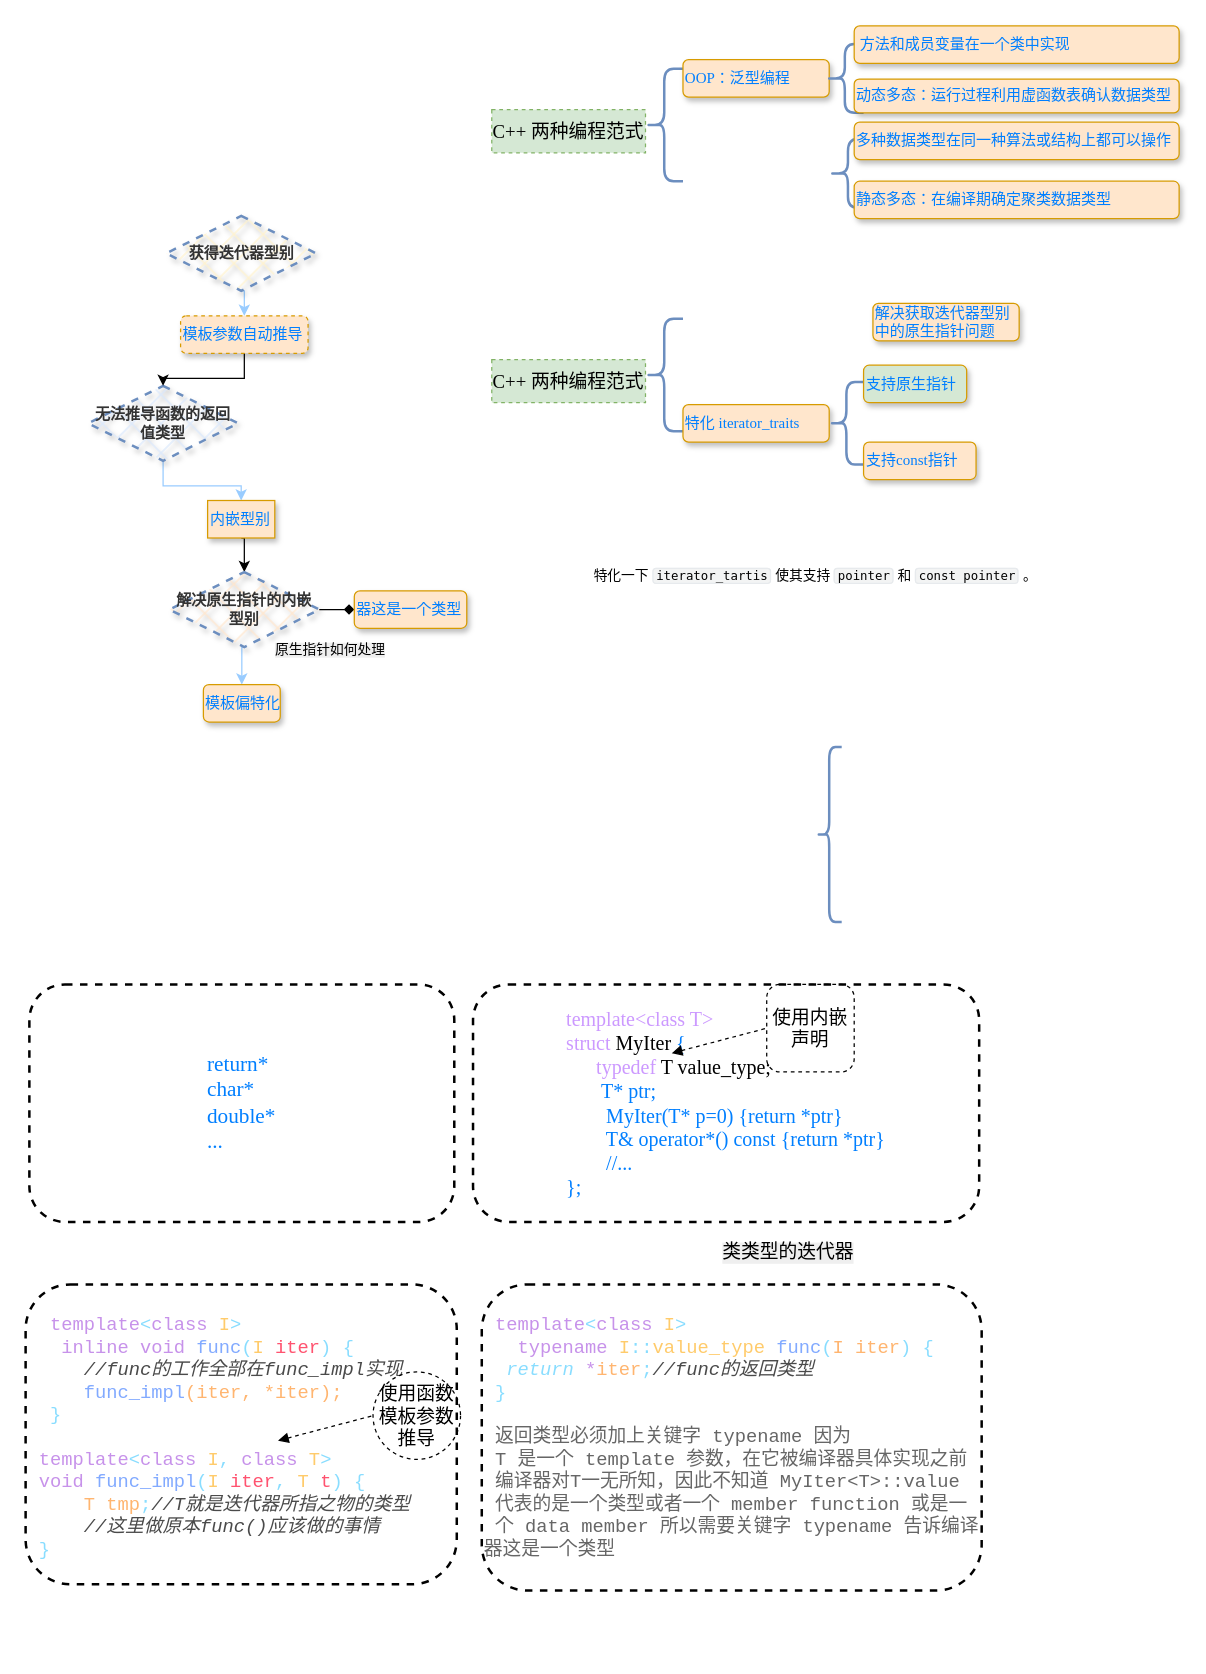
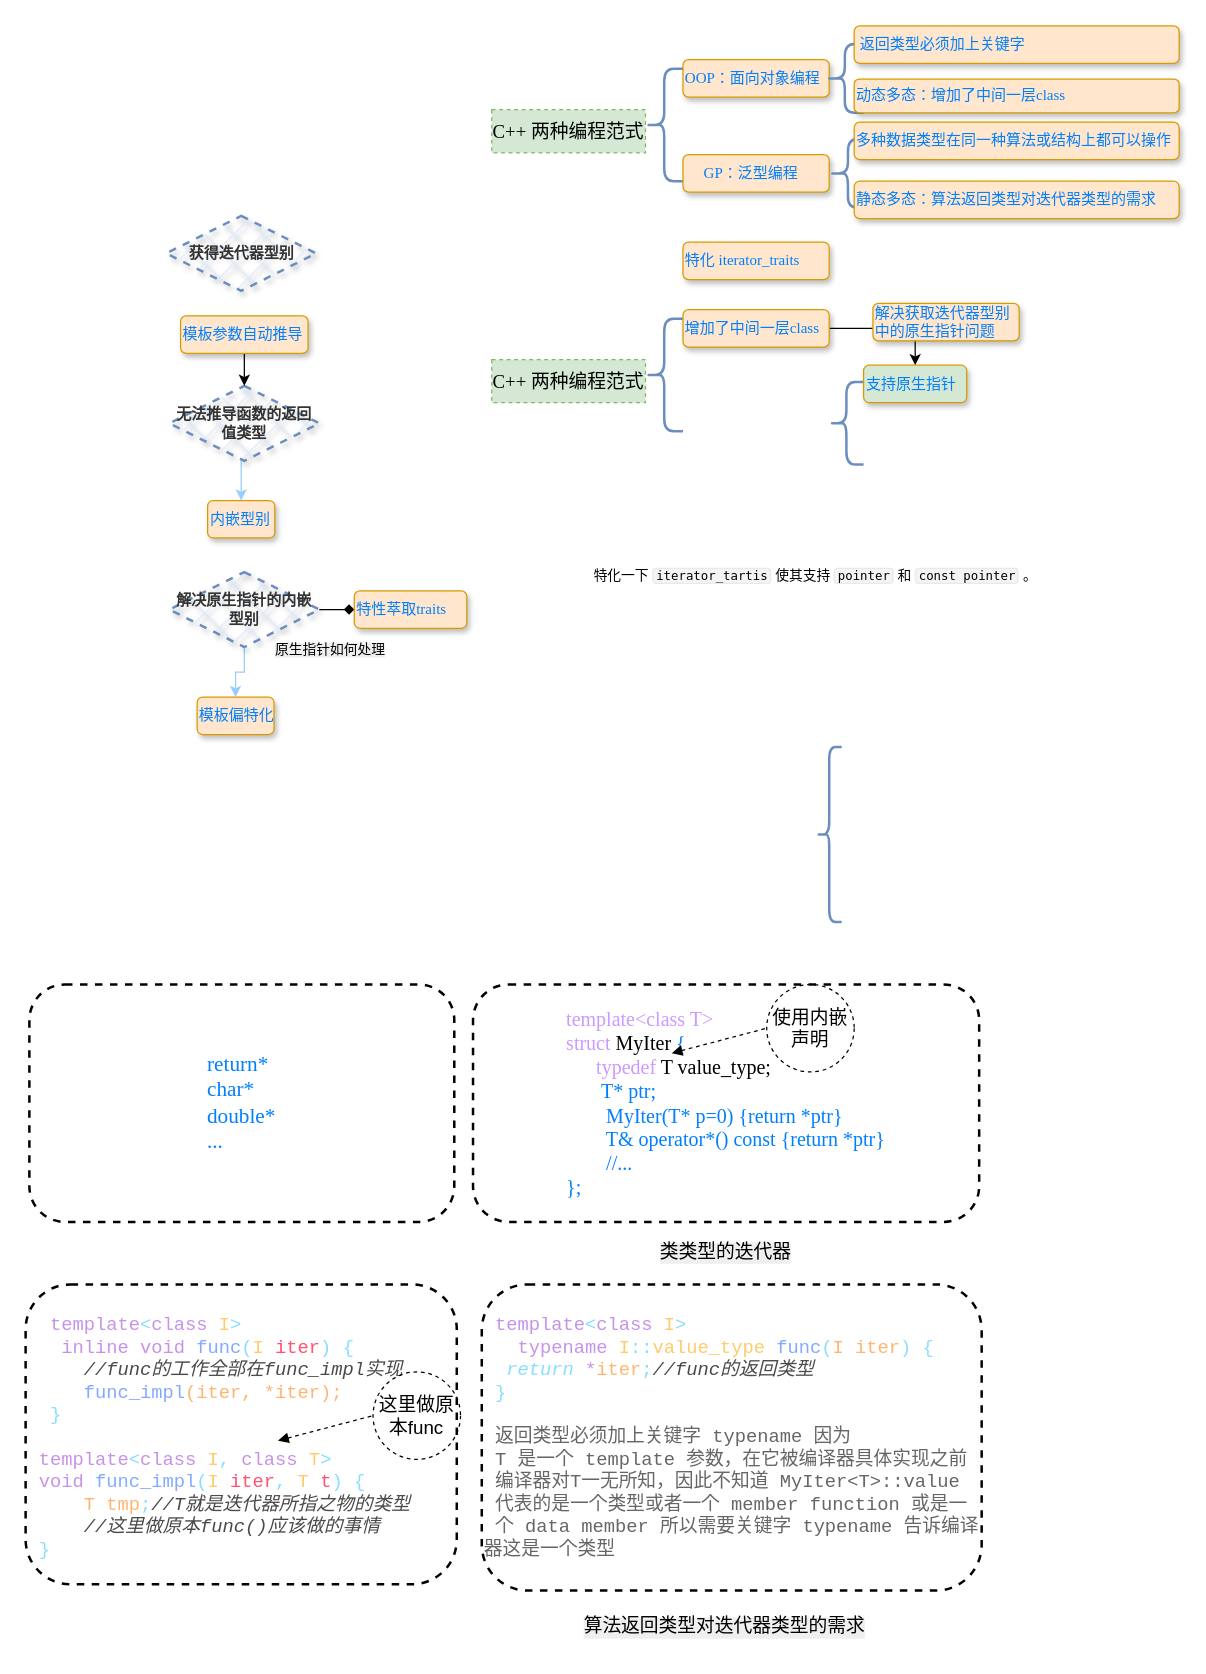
- <mxCell id="45" value="&lt;font color=&quot;#007fff&quot; face=&quot;Comic Sans MS&quot; style=&quot;font-size: 12px&quot;&gt;&amp;nbsp;方法和成员变量在一个类中实现&lt;br style=&quot;font-size: 12px&quot;&gt;&lt;/font&gt;" style="rounded=1;whiteSpace=wrap;html=1;labelBackgroundColor=none;fontSize=12;fillColor=#ffe6cc;strokeColor=#d79b00;align=left;shadow=1;sketch=0;glass=0;" vertex="1" parent="1"><mxGeometry x="683" y="20" width="260" height="30" as="geometry" /></mxCell>
+ <mxCell id="45" value="&lt;font color=&quot;#007fff&quot; face=&quot;Comic Sans MS&quot; style=&quot;font-size: 12px&quot;&gt;&amp;nbsp;返回类型必须加上关键字&lt;br style=&quot;font-size: 12px&quot;&gt;&lt;/font&gt;" style="rounded=1;whiteSpace=wrap;html=1;labelBackgroundColor=none;fontSize=12;fillColor=#ffe6cc;strokeColor=#d79b00;align=left;shadow=1;sketch=0;glass=0;" vertex="1" parent="1"><mxGeometry x="683" y="20" width="260" height="30" as="geometry" /></mxCell>
- <mxCell id="39" value="&lt;font color=&quot;#007fff&quot; face=&quot;Comic Sans MS&quot; style=&quot;font-size: 12px&quot;&gt;OOP：泛型编程&lt;br style=&quot;font-size: 12px&quot;&gt;&lt;/font&gt;" style="rounded=1;whiteSpace=wrap;html=1;labelBackgroundColor=none;fontSize=12;fillColor=#ffe6cc;strokeColor=#d79b00;align=left;shadow=1;sketch=0;glass=0;" vertex="1" parent="1"><mxGeometry x="546" y="47" width="117" height="30" as="geometry" /></mxCell>
+ <mxCell id="39" value="&lt;font color=&quot;#007fff&quot; face=&quot;Comic Sans MS&quot; style=&quot;font-size: 12px&quot;&gt;OOP：面向对象编程&lt;br style=&quot;font-size: 12px&quot;&gt;&lt;/font&gt;" style="rounded=1;whiteSpace=wrap;html=1;labelBackgroundColor=none;fontSize=12;fillColor=#ffe6cc;strokeColor=#d79b00;align=left;shadow=1;sketch=0;glass=0;" vertex="1" parent="1"><mxGeometry x="546" y="47" width="117" height="30" as="geometry" /></mxCell>
- <mxCell id="46" value="&lt;font color=&quot;#007fff&quot; face=&quot;Comic Sans MS&quot; style=&quot;font-size: 12px&quot;&gt;动态多态：运行过程利用虚函数表确认数据类型&lt;br style=&quot;font-size: 12px&quot;&gt;&lt;/font&gt;" style="rounded=1;whiteSpace=wrap;html=1;labelBackgroundColor=none;fontSize=12;fillColor=#ffe6cc;strokeColor=#d79b00;align=left;shadow=1;sketch=0;glass=0;" vertex="1" parent="1"><mxGeometry x="683" y="62.5" width="260" height="27" as="geometry" /></mxCell>
+ <mxCell id="46" value="&lt;font color=&quot;#007fff&quot; face=&quot;Comic Sans MS&quot; style=&quot;font-size: 12px&quot;&gt;动态多态：增加了中间一层class&lt;br style=&quot;font-size: 12px&quot;&gt;&lt;/font&gt;" style="rounded=1;whiteSpace=wrap;html=1;labelBackgroundColor=none;fontSize=12;fillColor=#ffe6cc;strokeColor=#d79b00;align=left;shadow=1;sketch=0;glass=0;" vertex="1" parent="1"><mxGeometry x="683" y="62.5" width="260" height="27" as="geometry" /></mxCell>
+ <mxCell id="40" value="&lt;font color=&quot;#007fff&quot; face=&quot;Comic Sans MS&quot; style=&quot;font-size: 12px&quot;&gt;&amp;nbsp; &amp;nbsp; &amp;nbsp;GP：泛型编程&lt;br style=&quot;font-size: 12px&quot;&gt;&lt;/font&gt;" style="rounded=1;whiteSpace=wrap;html=1;labelBackgroundColor=none;fontSize=12;fillColor=#ffe6cc;strokeColor=#d79b00;align=left;shadow=1;sketch=0;glass=0;" vertex="1" parent="1"><mxGeometry x="546" y="123" width="117" height="30" as="geometry" /></mxCell>
- <mxCell id="43" value="&lt;font color=&quot;#007fff&quot; face=&quot;Comic Sans MS&quot; style=&quot;font-size: 12px&quot;&gt;静态多态：在编译期确定聚类数据类型&lt;br style=&quot;font-size: 12px&quot;&gt;&lt;/font&gt;" style="rounded=1;whiteSpace=wrap;html=1;labelBackgroundColor=none;fontSize=12;fillColor=#ffe6cc;strokeColor=#d79b00;align=left;shadow=1;sketch=0;glass=0;" vertex="1" parent="1"><mxGeometry x="683" y="144.25" width="260" height="30" as="geometry" /></mxCell>
+ <mxCell id="43" value="&lt;font color=&quot;#007fff&quot; face=&quot;Comic Sans MS&quot; style=&quot;font-size: 12px&quot;&gt;静态多态：算法返回类型对迭代器类型的需求&lt;br style=&quot;font-size: 12px&quot;&gt;&lt;/font&gt;" style="rounded=1;whiteSpace=wrap;html=1;labelBackgroundColor=none;fontSize=12;fillColor=#ffe6cc;strokeColor=#d79b00;align=left;shadow=1;sketch=0;glass=0;" vertex="1" parent="1"><mxGeometry x="683" y="144.25" width="260" height="30" as="geometry" /></mxCell>
- <mxCell id="20" value="&lt;strong style=&quot;box-sizing: border-box; color: rgb(51, 51, 51); font-size: 12px;&quot;&gt;&lt;span class=&quot;md-plain&quot; style=&quot;box-sizing: border-box; font-size: 12px;&quot;&gt;&lt;font face=&quot;Comic Sans MS&quot; style=&quot;font-size: 12px;&quot;&gt;获得迭代器型别&lt;br style=&quot;font-size: 12px;&quot;&gt;&lt;/font&gt;&lt;/span&gt;&lt;/strong&gt;" style="rhombus;whiteSpace=wrap;html=1;strokeWidth=2;fillWeight=-1;hachureGap=8;fillStyle=cross-hatch;sketch=0;shadow=1;glass=0;fillColor=#fff2cc;dashed=1;strokeColor=#6c8ebf;fontSize=12;" parent="1" vertex="1"><mxGeometry x="132.5" y="172" width="120" height="60" as="geometry" /></mxCell>
+ <mxCell id="20" value="&lt;strong style=&quot;box-sizing: border-box; color: rgb(51, 51, 51); font-size: 12px;&quot;&gt;&lt;span class=&quot;md-plain&quot; style=&quot;box-sizing: border-box; font-size: 12px;&quot;&gt;&lt;font face=&quot;Comic Sans MS&quot; style=&quot;font-size: 12px;&quot;&gt;获得迭代器型别&lt;br style=&quot;font-size: 12px;&quot;&gt;&lt;/font&gt;&lt;/span&gt;&lt;/strong&gt;" style="rhombus;whiteSpace=wrap;html=1;strokeWidth=2;fillWeight=-1;hachureGap=8;fillStyle=cross-hatch;sketch=0;shadow=1;glass=0;fillColor=#dae8fc;dashed=1;strokeColor=#6c8ebf;fontSize=12;" parent="1" vertex="1"><mxGeometry x="132.5" y="172" width="120" height="60" as="geometry" /></mxCell>
- <mxCell id="19" style="edgeStyle=orthogonalEdgeStyle;rounded=0;orthogonalLoop=1;jettySize=auto;html=1;exitX=0.5;exitY=1;exitDx=0;exitDy=0;strokeColor=#99CCFF;entryX=0.5;entryY=0;entryDx=0;entryDy=0;" parent="1" source="20" target="22" edge="1"><mxGeometry relative="1" as="geometry"><mxPoint x="192.5" y="272" as="targetPoint" /></mxGeometry></mxCell>
+ <mxCell id="30" value="&lt;font color=&quot;#007fff&quot; face=&quot;Comic Sans MS&quot; style=&quot;font-size: 12px&quot;&gt;增加了中间一层class&lt;br style=&quot;font-size: 12px&quot;&gt;&lt;/font&gt;" style="rounded=1;whiteSpace=wrap;html=1;labelBackgroundColor=none;fontSize=12;fillColor=#ffe6cc;strokeColor=#d79b00;align=left;shadow=1;sketch=0;glass=0;" parent="1" vertex="1"><mxGeometry x="546" y="247" width="117" height="30" as="geometry" /></mxCell>
+ <mxCell id="29" value="" style="edgeStyle=orthogonalEdgeStyle;rounded=0;orthogonalLoop=1;jettySize=auto;html=1;fontSize=11;" parent="1" source="30" target="35" edge="1"><mxGeometry relative="1" as="geometry" /></mxCell>
- <mxCell id="22" value="&lt;font color=&quot;#007fff&quot; face=&quot;Comic Sans MS&quot; style=&quot;font-size: 12px;&quot;&gt;模板参数自动推导&lt;br style=&quot;font-size: 12px;&quot;&gt;&lt;/font&gt;" style="rounded=1;whiteSpace=wrap;html=1;labelBackgroundColor=none;fontSize=12;fillColor=#ffe6cc;strokeColor=#d79b00;align=left;shadow=1;sketch=0;glass=0;dashed=1;" parent="1" vertex="1"><mxGeometry x="144" y="252" width="102" height="30" as="geometry" /></mxCell>
+ <mxCell id="22" value="&lt;font color=&quot;#007fff&quot; face=&quot;Comic Sans MS&quot; style=&quot;font-size: 12px;&quot;&gt;模板参数自动推导&lt;br style=&quot;font-size: 12px;&quot;&gt;&lt;/font&gt;" style="rounded=1;whiteSpace=wrap;html=1;labelBackgroundColor=none;fontSize=12;fillColor=#ffe6cc;strokeColor=#d79b00;align=left;shadow=1;sketch=0;glass=0;" parent="1" vertex="1"><mxGeometry x="144" y="252" width="102" height="30" as="geometry" /></mxCell>
- <mxCell id="3" value="&lt;strong style=&quot;box-sizing: border-box; color: rgb(51, 51, 51); font-size: 12px;&quot;&gt;&lt;span class=&quot;md-plain&quot; style=&quot;box-sizing: border-box; font-size: 12px;&quot;&gt;&lt;font face=&quot;Comic Sans MS&quot; style=&quot;font-size: 12px;&quot;&gt;无法推导函数的返回值类型&lt;/font&gt;&lt;/span&gt;&lt;/strong&gt;" style="rhombus;whiteSpace=wrap;html=1;strokeWidth=2;fillWeight=-1;hachureGap=8;fillStyle=cross-hatch;sketch=0;shadow=1;glass=0;fillColor=#dae8fc;dashed=1;strokeColor=#6c8ebf;fontSize=12;" parent="1" vertex="1"><mxGeometry x="70" y="308" width="120" height="60" as="geometry" /></mxCell>
+ <mxCell id="3" value="&lt;strong style=&quot;box-sizing: border-box; color: rgb(51, 51, 51); font-size: 12px;&quot;&gt;&lt;span class=&quot;md-plain&quot; style=&quot;box-sizing: border-box; font-size: 12px;&quot;&gt;&lt;font face=&quot;Comic Sans MS&quot; style=&quot;font-size: 12px;&quot;&gt;无法推导函数的返回值类型&lt;/font&gt;&lt;/span&gt;&lt;/strong&gt;" style="rhombus;whiteSpace=wrap;html=1;strokeWidth=2;fillWeight=-1;hachureGap=8;fillStyle=cross-hatch;sketch=0;shadow=1;glass=0;fillColor=#dae8fc;dashed=1;strokeColor=#6c8ebf;fontSize=12;" parent="1" vertex="1"><mxGeometry x="135" y="308" width="120" height="60" as="geometry" /></mxCell>
- <mxCell id="33" value="&lt;font color=&quot;#007fff&quot; face=&quot;Comic Sans MS&quot; style=&quot;font-size: 12px&quot;&gt;特化 iterator_traits&lt;br style=&quot;font-size: 12px&quot;&gt;&lt;/font&gt;" style="rounded=1;whiteSpace=wrap;html=1;labelBackgroundColor=none;fontSize=12;fillColor=#ffe6cc;strokeColor=#d79b00;align=left;shadow=1;sketch=0;glass=0;" parent="1" vertex="1"><mxGeometry x="546" y="323" width="117" height="30" as="geometry" /></mxCell>
+ <mxCell id="33" value="&lt;font color=&quot;#007fff&quot; face=&quot;Comic Sans MS&quot; style=&quot;font-size: 12px&quot;&gt;特化 iterator_traits&lt;br style=&quot;font-size: 12px&quot;&gt;&lt;/font&gt;" style="rounded=1;whiteSpace=wrap;html=1;labelBackgroundColor=none;fontSize=12;fillColor=#ffe6cc;strokeColor=#d79b00;align=left;shadow=1;sketch=0;glass=0;" parent="1" vertex="1"><mxGeometry x="546" y="193" width="117" height="30" as="geometry" /></mxCell>
- <mxCell id="36" value="&lt;font color=&quot;#007fff&quot; face=&quot;Comic Sans MS&quot; style=&quot;font-size: 12px&quot;&gt;支持const指针&lt;br style=&quot;font-size: 12px&quot;&gt;&lt;/font&gt;" style="rounded=1;whiteSpace=wrap;html=1;labelBackgroundColor=none;fontSize=12;fillColor=#ffe6cc;strokeColor=#d79b00;align=left;shadow=1;sketch=0;glass=0;" parent="1" vertex="1"><mxGeometry x="690.5" y="353" width="90" height="30" as="geometry" /></mxCell>
- <mxCell id="6" value="&lt;font color=&quot;#007fff&quot; face=&quot;Comic Sans MS&quot; style=&quot;font-size: 12px;&quot;&gt;内嵌型别&lt;br style=&quot;font-size: 12px;&quot;&gt;&lt;/font&gt;" style="whiteSpace=wrap;html=1;labelBackgroundColor=none;fontSize=12;fillColor=#ffe6cc;strokeColor=#d79b00;align=left;shadow=1;sketch=0;glass=0;rounded=0;" parent="1" vertex="1"><mxGeometry x="165.63" y="399.75" width="53.75" height="30" as="geometry" /></mxCell>
+ <mxCell id="6" value="&lt;font color=&quot;#007fff&quot; face=&quot;Comic Sans MS&quot; style=&quot;font-size: 12px;&quot;&gt;内嵌型别&lt;br style=&quot;font-size: 12px;&quot;&gt;&lt;/font&gt;" style="rounded=1;whiteSpace=wrap;html=1;labelBackgroundColor=none;fontSize=12;fillColor=#ffe6cc;strokeColor=#d79b00;align=left;shadow=1;sketch=0;glass=0;" parent="1" vertex="1"><mxGeometry x="165.63" y="399.75" width="53.75" height="30" as="geometry" /></mxCell>
- <mxCell id="5" style="edgeStyle=orthogonalEdgeStyle;rounded=0;orthogonalLoop=1;jettySize=auto;html=1;exitX=0.5;exitY=1;exitDx=0;exitDy=0;entryX=0.5;entryY=0;entryDx=0;entryDy=0;fontSize=14;" parent="1" source="6" target="25" edge="1"><mxGeometry relative="1" as="geometry" /></mxCell>
- <mxCell id="25" value="&lt;strong style=&quot;box-sizing: border-box; color: rgb(51, 51, 51); font-size: 12px;&quot;&gt;&lt;span class=&quot;md-plain&quot; style=&quot;box-sizing: border-box; font-size: 12px;&quot;&gt;&lt;font face=&quot;Comic Sans MS&quot; style=&quot;font-size: 12px;&quot;&gt;解决原生指针的内嵌型别&lt;/font&gt;&lt;/span&gt;&lt;/strong&gt;" style="rhombus;whiteSpace=wrap;html=1;strokeWidth=2;fillWeight=-1;hachureGap=8;fillStyle=cross-hatch;sketch=0;shadow=1;glass=0;fillColor=#ffe6cc;dashed=1;strokeColor=#6c8ebf;fontSize=12;" parent="1" vertex="1"><mxGeometry x="135" y="457" width="120" height="60" as="geometry" /></mxCell>
+ <mxCell id="25" value="&lt;strong style=&quot;box-sizing: border-box; color: rgb(51, 51, 51); font-size: 12px;&quot;&gt;&lt;span class=&quot;md-plain&quot; style=&quot;box-sizing: border-box; font-size: 12px;&quot;&gt;&lt;font face=&quot;Comic Sans MS&quot; style=&quot;font-size: 12px;&quot;&gt;解决原生指针的内嵌型别&lt;/font&gt;&lt;/span&gt;&lt;/strong&gt;" style="rhombus;whiteSpace=wrap;html=1;strokeWidth=2;fillWeight=-1;hachureGap=8;fillStyle=cross-hatch;sketch=0;shadow=1;glass=0;fillColor=#dae8fc;dashed=1;strokeColor=#6c8ebf;fontSize=12;" parent="1" vertex="1"><mxGeometry x="135" y="457" width="120" height="60" as="geometry" /></mxCell>
- <mxCell id="27" value="&lt;font color=&quot;#007fff&quot; face=&quot;Comic Sans MS&quot; style=&quot;font-size: 12px&quot;&gt;器这是一个类型&lt;br style=&quot;font-size: 12px&quot;&gt;&lt;/font&gt;" style="rounded=1;whiteSpace=wrap;html=1;labelBackgroundColor=none;fontSize=12;fillColor=#ffe6cc;strokeColor=#d79b00;align=left;shadow=1;sketch=0;glass=0;" parent="1" vertex="1"><mxGeometry x="283" y="472" width="90" height="30" as="geometry" /></mxCell>
+ <mxCell id="27" value="&lt;font color=&quot;#007fff&quot; face=&quot;Comic Sans MS&quot; style=&quot;font-size: 12px&quot;&gt;特性萃取traits&lt;br style=&quot;font-size: 12px&quot;&gt;&lt;/font&gt;" style="rounded=1;whiteSpace=wrap;html=1;labelBackgroundColor=none;fontSize=12;fillColor=#ffe6cc;strokeColor=#d79b00;align=left;shadow=1;sketch=0;glass=0;" parent="1" vertex="1"><mxGeometry x="283" y="472" width="90" height="30" as="geometry" /></mxCell>
- <mxCell id="26" value="&lt;font color=&quot;#007fff&quot; face=&quot;Comic Sans MS&quot; style=&quot;font-size: 12px;&quot;&gt;模板偏特化&lt;br style=&quot;font-size: 12px;&quot;&gt;&lt;/font&gt;" style="rounded=1;whiteSpace=wrap;html=1;labelBackgroundColor=none;fontSize=12;fillColor=#ffe6cc;strokeColor=#d79b00;align=left;shadow=1;sketch=0;glass=0;" parent="1" vertex="1"><mxGeometry x="162.25" y="547" width="61.5" height="30" as="geometry" /></mxCell>
+ <mxCell id="26" value="&lt;font color=&quot;#007fff&quot; face=&quot;Comic Sans MS&quot; style=&quot;font-size: 12px;&quot;&gt;模板偏特化&lt;br style=&quot;font-size: 12px;&quot;&gt;&lt;/font&gt;" style="rounded=1;whiteSpace=wrap;html=1;labelBackgroundColor=none;fontSize=12;fillColor=#ffe6cc;strokeColor=#d79b00;align=left;shadow=1;sketch=0;glass=0;" parent="1" vertex="1"><mxGeometry x="157.25" y="557" width="61.5" height="30" as="geometry" /></mxCell>
- <mxCell id="11" value="使用内嵌声明" style="whiteSpace=wrap;html=1;dashed=1;strokeColor=#000000;fillColor=none;gradientColor=none;fontSize=15;rounded=1;" parent="1" vertex="1"><mxGeometry x="613" y="787" width="70" height="70" as="geometry" /></mxCell>
+ <mxCell id="11" value="使用内嵌声明" style="ellipse;whiteSpace=wrap;html=1;dashed=1;strokeColor=#000000;fillColor=none;gradientColor=none;fontSize=15;" parent="1" vertex="1"><mxGeometry x="613" y="787" width="70" height="70" as="geometry" /></mxCell>
- <mxCell id="13" value="&lt;font face=&quot;courier new&quot;&gt;&lt;span style=&quot;font-size: 15px ; background-color: rgb(239 , 239 , 239)&quot;&gt;类类型的迭代器&lt;/span&gt;&lt;/font&gt;" style="text;whiteSpace=wrap;html=1;" parent="1" vertex="1"><mxGeometry x="576" y="987" width="117" height="30" as="geometry" /></mxCell>
+ <mxCell id="13" value="&lt;font face=&quot;courier new&quot;&gt;&lt;span style=&quot;font-size: 15px ; background-color: rgb(239 , 239 , 239)&quot;&gt;类类型的迭代器&lt;/span&gt;&lt;/font&gt;" style="text;whiteSpace=wrap;html=1;" parent="1" vertex="1"><mxGeometry x="526" y="987" width="117" height="30" as="geometry" /></mxCell>
- <mxCell id="15" value="使用函数模板参数推导" style="ellipse;whiteSpace=wrap;html=1;dashed=1;strokeColor=#000000;fillColor=none;gradientColor=none;fontSize=15;" parent="1" vertex="1"><mxGeometry x="298" y="1097" width="70" height="70" as="geometry" /></mxCell>
+ <mxCell id="15" value="这里做原本func" style="ellipse;whiteSpace=wrap;html=1;dashed=1;strokeColor=#000000;fillColor=none;gradientColor=none;fontSize=15;" parent="1" vertex="1"><mxGeometry x="298" y="1097" width="70" height="70" as="geometry" /></mxCell>
+ <mxCell id="18" value="&lt;font face=&quot;courier new&quot;&gt;&lt;span style=&quot;font-size: 15px ; background-color: rgb(239 , 239 , 239)&quot;&gt;算法返回类型对迭代器类型的需求&lt;/span&gt;&lt;/font&gt;" style="text;whiteSpace=wrap;html=1;" parent="1" vertex="1"><mxGeometry x="464.5" y="1287" width="241" height="30" as="geometry" /></mxCell>
